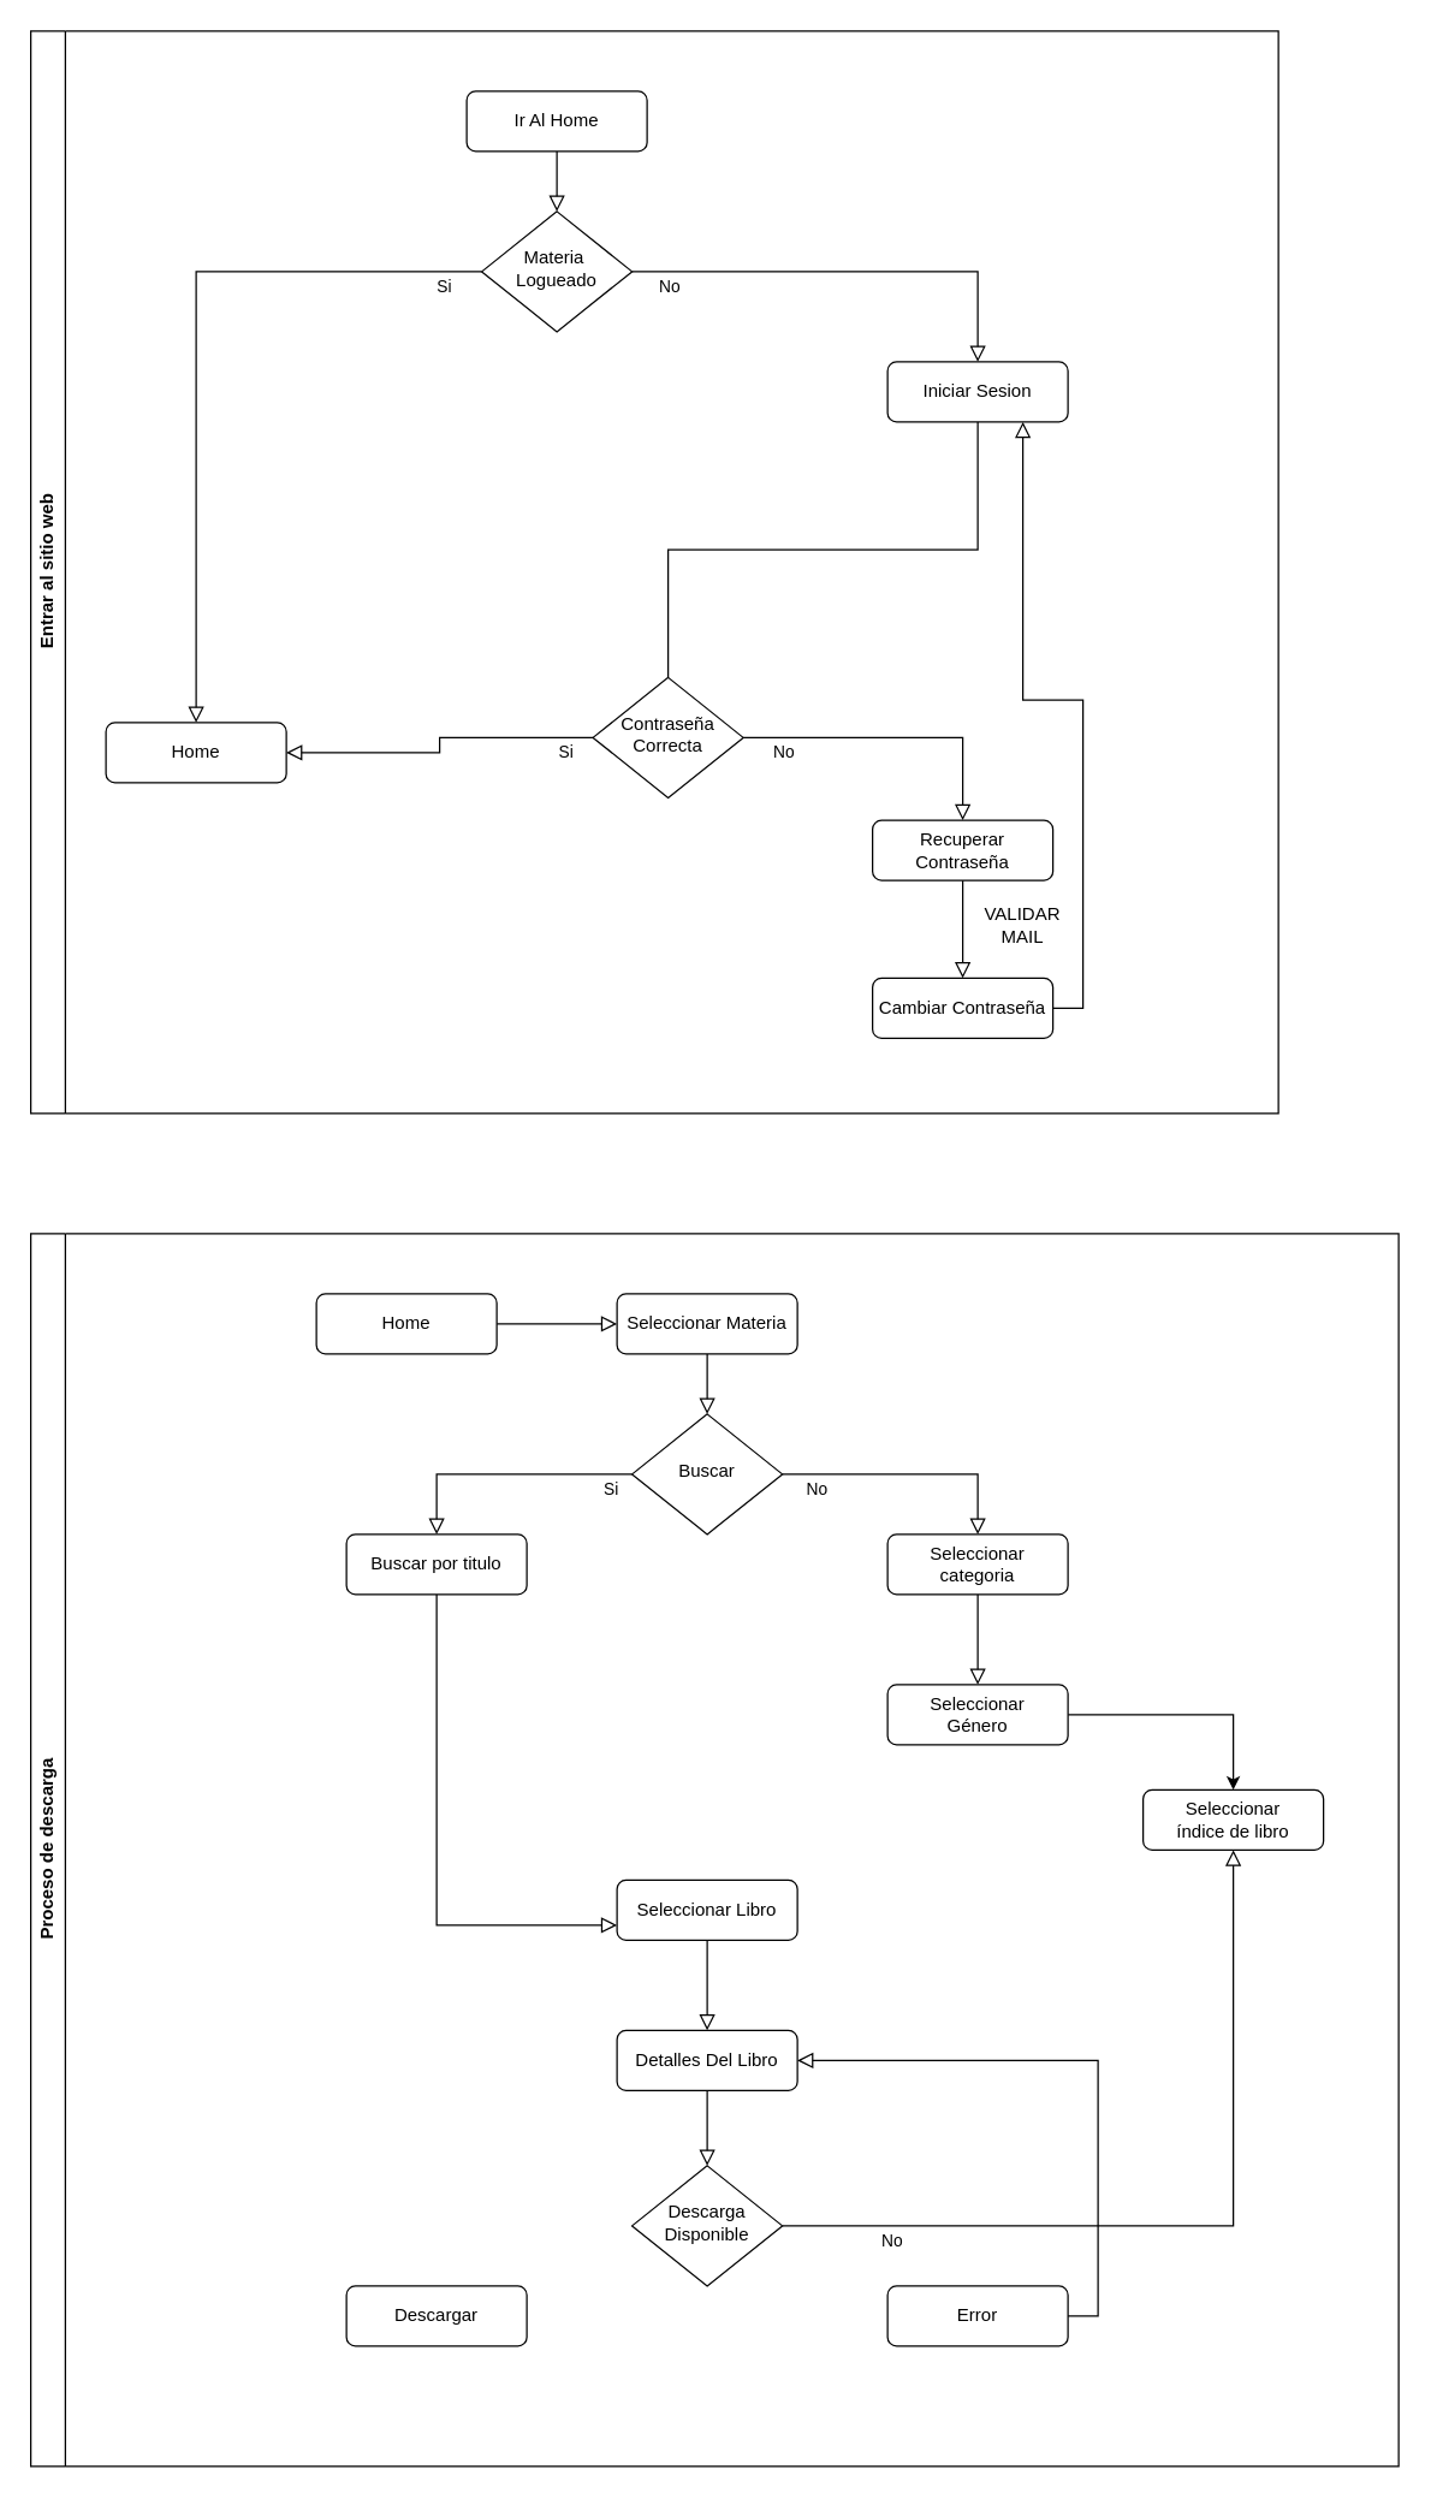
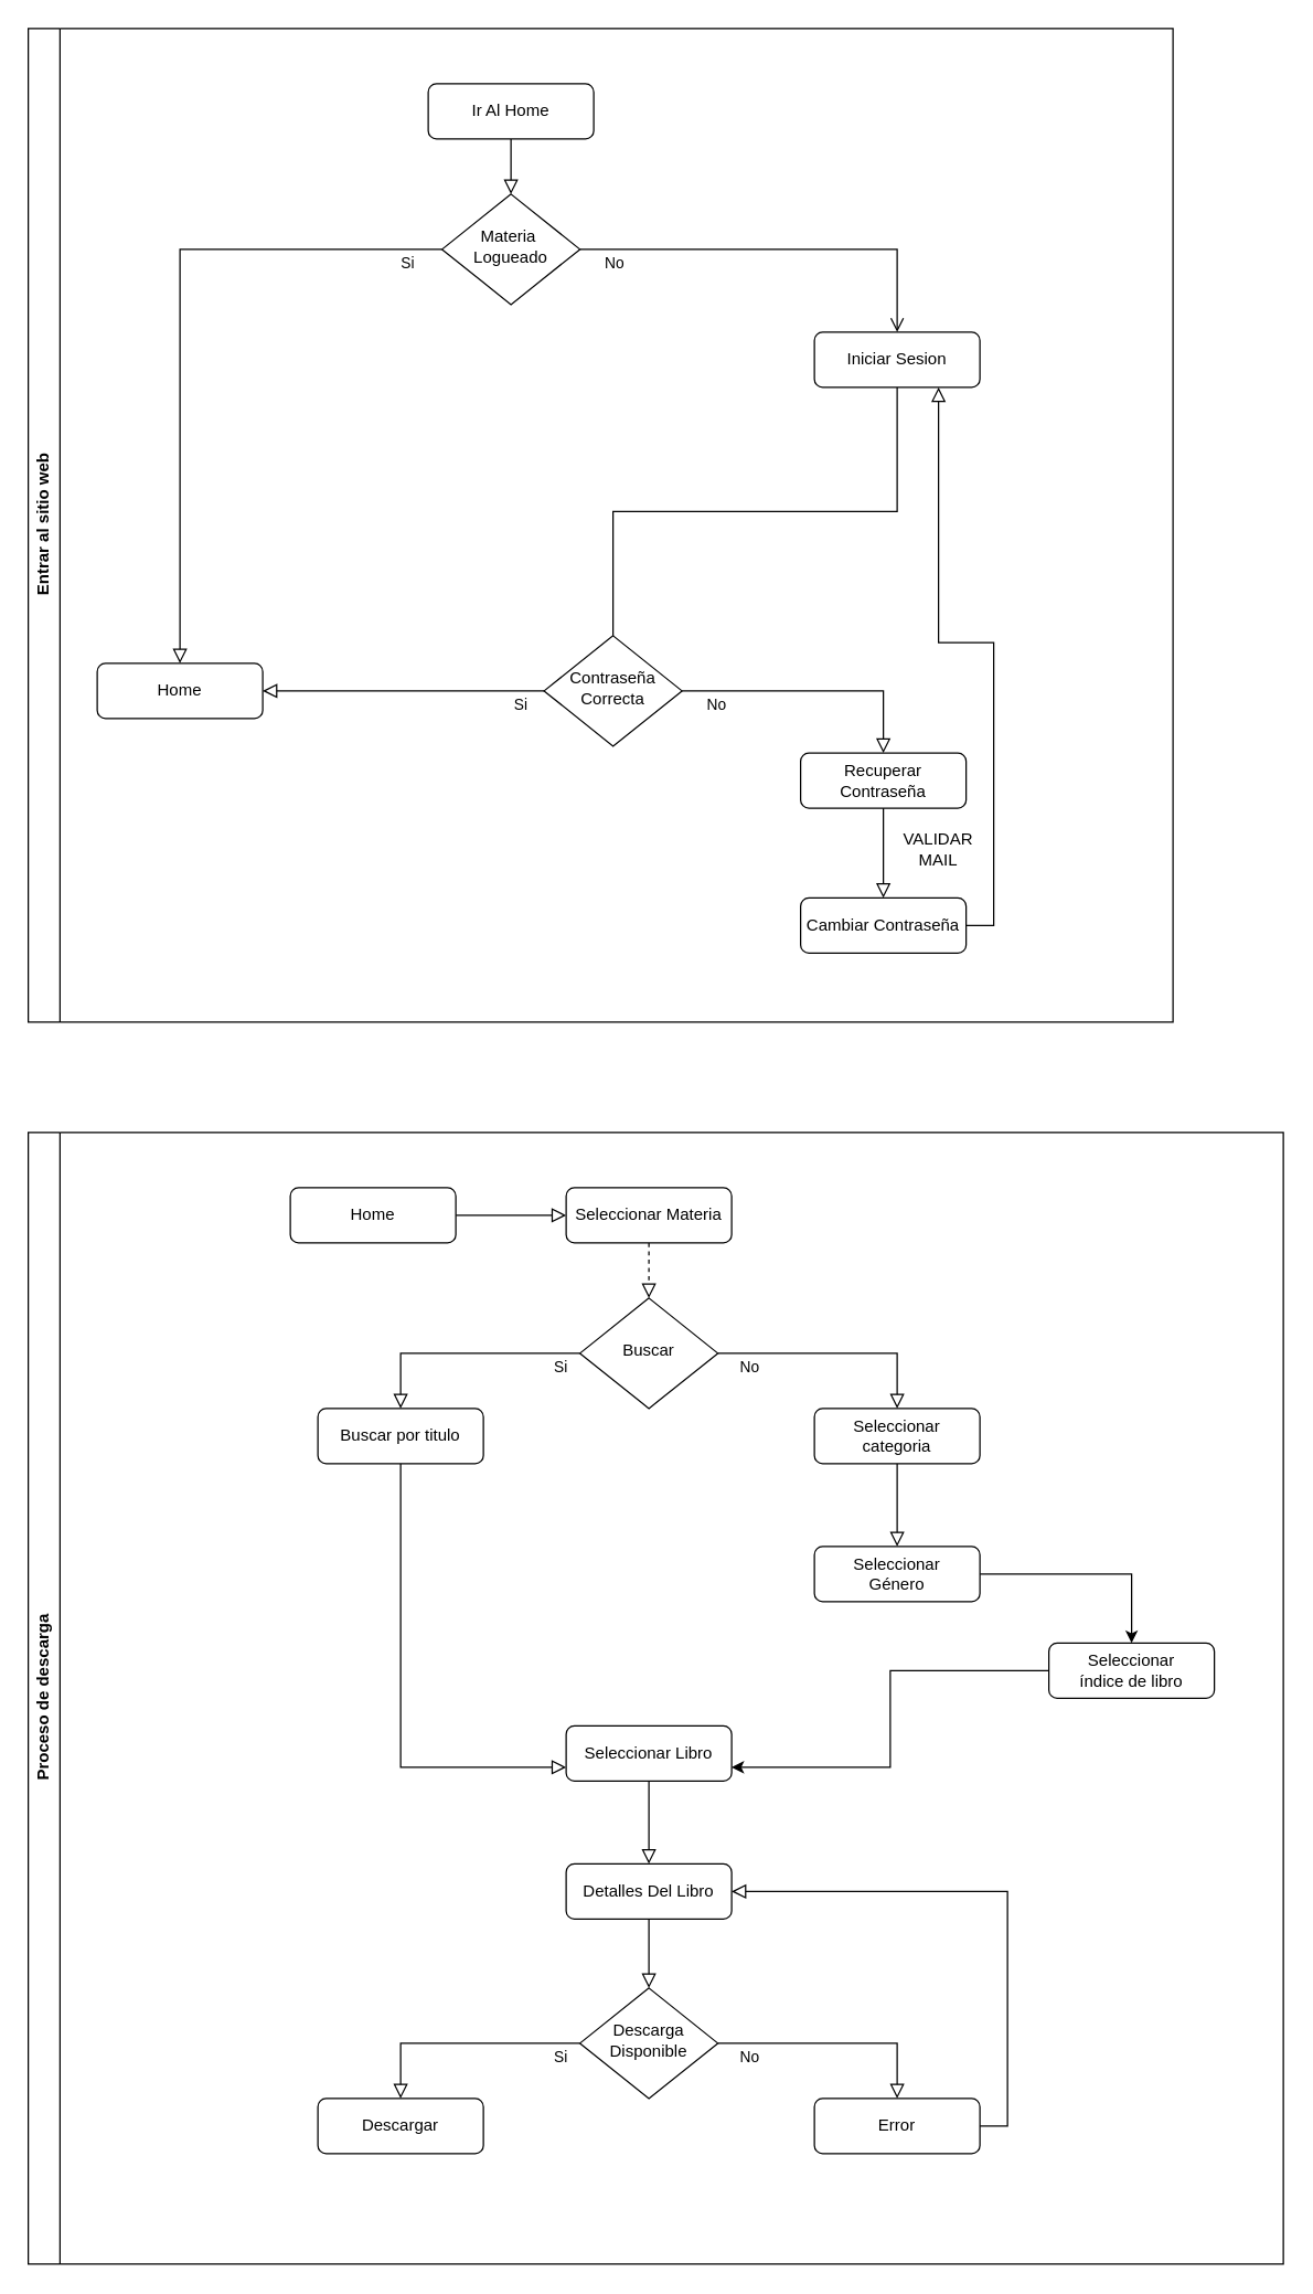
- <mxCell id="5" value="No" style="edgeStyle=orthogonalEdgeStyle;rounded=0;html=1;jettySize=auto;orthogonalLoop=1;fontSize=11;endArrow=block;endFill=0;endSize=8;strokeWidth=1;shadow=0;labelBackgroundColor=none;exitX=1;exitY=0.5;exitDx=0;exitDy=0;entryX=0.5;entryY=0;entryDx=0;entryDy=0;" parent="1" source="6" target="17" edge="1"><mxGeometry x="-0.826" y="-10" relative="1" as="geometry"><mxPoint as="offset" /><mxPoint x="720" y="240" as="sourcePoint" /><mxPoint x="610" y="220" as="targetPoint" /></mxGeometry></mxCell>
+ <mxCell id="5" value="No" style="edgeStyle=orthogonalEdgeStyle;rounded=0;html=1;jettySize=auto;orthogonalLoop=1;fontSize=11;endArrow=open;endFill=0;endSize=8;strokeWidth=1;shadow=0;labelBackgroundColor=none;exitX=1;exitY=0.5;exitDx=0;exitDy=0;entryX=0.5;entryY=0;entryDx=0;entryDy=0;" parent="1" source="6" target="17" edge="1"><mxGeometry x="-0.826" y="-10" relative="1" as="geometry"><mxPoint as="offset" /><mxPoint x="720" y="240" as="sourcePoint" /><mxPoint x="610" y="220" as="targetPoint" /></mxGeometry></mxCell>
- <mxCell id="8" value="Contraseña&lt;div&gt;Correcta&lt;/div&gt;" style="rhombus;whiteSpace=wrap;html=1;shadow=0;fontFamily=Helvetica;fontSize=12;align=center;strokeWidth=1;spacing=6;spacingTop=-4;" parent="1" vertex="1"><mxGeometry x="394" y="450" width="100" height="80" as="geometry" /></mxCell>
+ <mxCell id="8" value="Contraseña&lt;div&gt;Correcta&lt;/div&gt;" style="rhombus;whiteSpace=wrap;html=1;shadow=0;fontFamily=Helvetica;fontSize=12;align=center;strokeWidth=1;spacing=6;spacingTop=-4;" parent="1" vertex="1"><mxGeometry x="394" y="460" width="100" height="80" as="geometry" /></mxCell>
- <mxCell id="20" value="" style="rounded=0;html=1;jettySize=auto;orthogonalLoop=1;fontSize=11;endArrow=block;endFill=0;endSize=8;strokeWidth=1;shadow=0;labelBackgroundColor=none;edgeStyle=orthogonalEdgeStyle;entryX=0.5;entryY=0;entryDx=0;entryDy=0;exitX=0.5;exitY=1;exitDx=0;exitDy=0;" parent="1" source="19" target="23" edge="1"><mxGeometry relative="1" as="geometry"><mxPoint x="460" y="1000" as="sourcePoint" /><mxPoint x="520" y="1000" as="targetPoint" /></mxGeometry></mxCell>
+ <mxCell id="20" value="" style="rounded=0;html=1;jettySize=auto;orthogonalLoop=1;fontSize=11;endArrow=block;endFill=0;endSize=8;strokeWidth=1;shadow=0;labelBackgroundColor=none;edgeStyle=orthogonalEdgeStyle;entryX=0.5;entryY=0;entryDx=0;entryDy=0;exitX=0.5;exitY=1;exitDx=0;exitDy=0;dashed=1;" parent="1" source="19" target="23" edge="1"><mxGeometry relative="1" as="geometry"><mxPoint x="460" y="1000" as="sourcePoint" /><mxPoint x="520" y="1000" as="targetPoint" /></mxGeometry></mxCell>
+ <mxCell id="42" style="edgeStyle=orthogonalEdgeStyle;rounded=0;orthogonalLoop=1;jettySize=auto;html=1;entryX=1;entryY=0.75;entryDx=0;entryDy=0;" edge="1" parent="28" source="43" target="38"><mxGeometry relative="1" as="geometry" /></mxCell>
- <mxCell id="33" value="No" style="rounded=0;html=1;jettySize=auto;orthogonalLoop=1;fontSize=11;endArrow=block;endFill=0;endSize=8;strokeWidth=1;shadow=0;labelBackgroundColor=none;edgeStyle=orthogonalEdgeStyle;exitX=1;exitY=0.5;exitDx=0;exitDy=0;" parent="28" source="32" target="43" edge="1"><mxGeometry x="-0.733" y="-10" relative="1" as="geometry"><mxPoint as="offset" /><mxPoint x="554.75" y="650" as="sourcePoint" /><mxPoint x="640" y="720" as="targetPoint" /></mxGeometry></mxCell>
+ <mxCell id="33" value="No" style="rounded=0;html=1;jettySize=auto;orthogonalLoop=1;fontSize=11;endArrow=block;endFill=0;endSize=8;strokeWidth=1;shadow=0;labelBackgroundColor=none;edgeStyle=orthogonalEdgeStyle;exitX=1;exitY=0.5;exitDx=0;exitDy=0;entryX=0.5;entryY=0;entryDx=0;entryDy=0;" parent="28" source="32" target="36" edge="1"><mxGeometry x="-0.733" y="-10" relative="1" as="geometry"><mxPoint as="offset" /><mxPoint x="554.75" y="650" as="sourcePoint" /><mxPoint x="640" y="720" as="targetPoint" /></mxGeometry></mxCell>
+ <mxCell id="34" value="Si" style="edgeStyle=orthogonalEdgeStyle;rounded=0;html=1;jettySize=auto;orthogonalLoop=1;fontSize=11;endArrow=block;endFill=0;endSize=8;strokeWidth=1;shadow=0;labelBackgroundColor=none;exitX=0;exitY=0.5;exitDx=0;exitDy=0;entryX=0.5;entryY=0;entryDx=0;entryDy=0;" parent="28" source="32" target="35" edge="1"><mxGeometry x="-0.831" y="10" relative="1" as="geometry"><mxPoint as="offset" /><mxPoint x="300" y="640" as="sourcePoint" /><mxPoint x="170" y="680" as="targetPoint" /></mxGeometry></mxCell>
